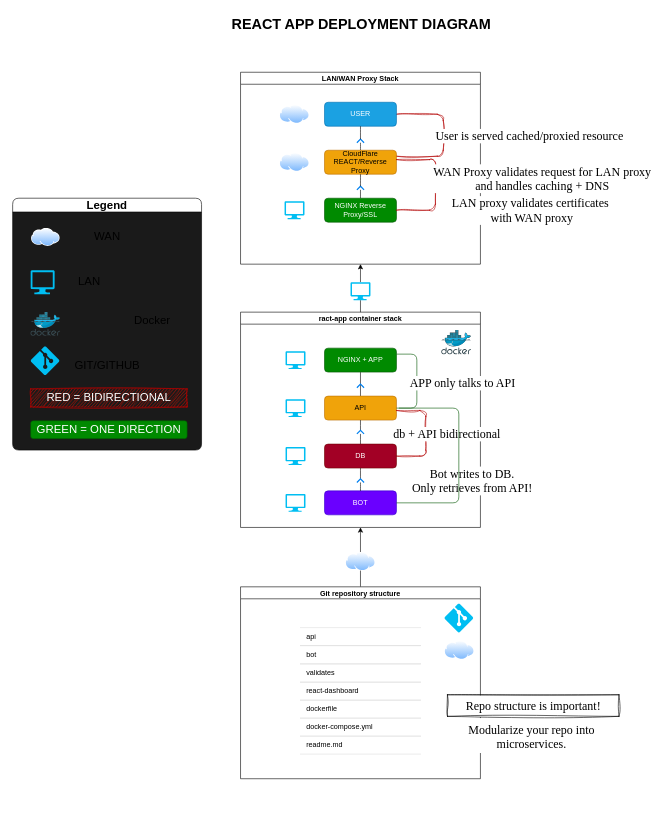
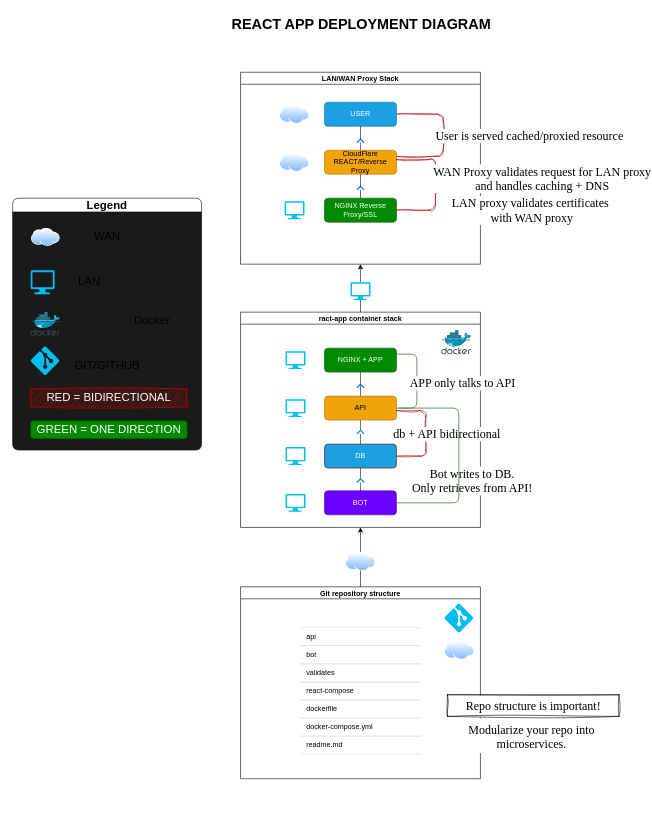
- <mxCell id="14" value="DB" style="whiteSpace=wrap;html=1;treeFolding=1;treeMoving=1;newEdgeStyle={&quot;edgeStyle&quot;:&quot;elbowEdgeStyle&quot;,&quot;startArrow&quot;:&quot;none&quot;,&quot;endArrow&quot;:&quot;none&quot;};fillColor=#a20025;fontColor=#ffffff;strokeColor=#6F0000;rounded=1;" parent="5" vertex="1"><mxGeometry x="140" y="220" width="120" height="40" as="geometry" /></mxCell>
+ <mxCell id="14" value="DB" style="whiteSpace=wrap;html=1;treeFolding=1;treeMoving=1;newEdgeStyle={&quot;edgeStyle&quot;:&quot;elbowEdgeStyle&quot;,&quot;startArrow&quot;:&quot;none&quot;,&quot;endArrow&quot;:&quot;none&quot;};fillColor=#1ba1e2;fontColor=#ffffff;strokeColor=#6F0000;rounded=1;" parent="5" vertex="1"><mxGeometry x="140" y="220" width="120" height="40" as="geometry" /></mxCell>
- <mxCell id="39" value="react-dashboard" style="shape=partialRectangle;whiteSpace=wrap;left=0;right=0;fillColor=none;strokeColor=#DFDFDF;html=1;shadow=0;dashed=0;perimeter=none;whiteSpace=wrap;resizeWidth=1;align=left;spacing=10;rounded=1;glass=0;fillStyle=auto;fontColor=default;" parent="31" vertex="1"><mxGeometry x="100" y="159" width="200" height="30" as="geometry" /></mxCell>
+ <mxCell id="39" value="react-compose" style="shape=partialRectangle;whiteSpace=wrap;left=0;right=0;fillColor=none;strokeColor=#DFDFDF;html=1;shadow=0;dashed=0;perimeter=none;whiteSpace=wrap;resizeWidth=1;align=left;spacing=10;rounded=1;glass=0;fillStyle=auto;fontColor=default;" parent="31" vertex="1"><mxGeometry x="100" y="159" width="200" height="30" as="geometry" /></mxCell>
